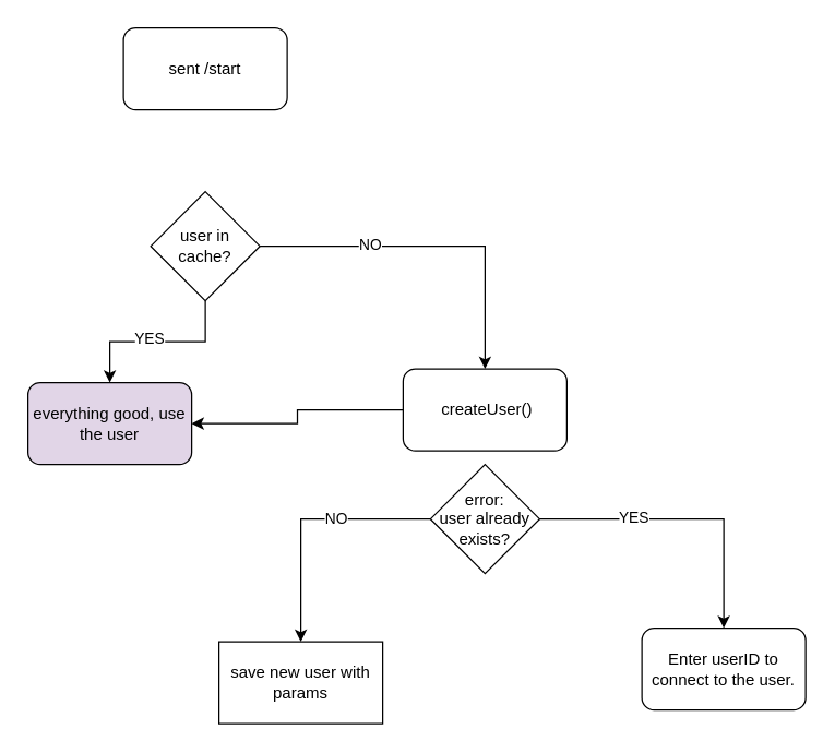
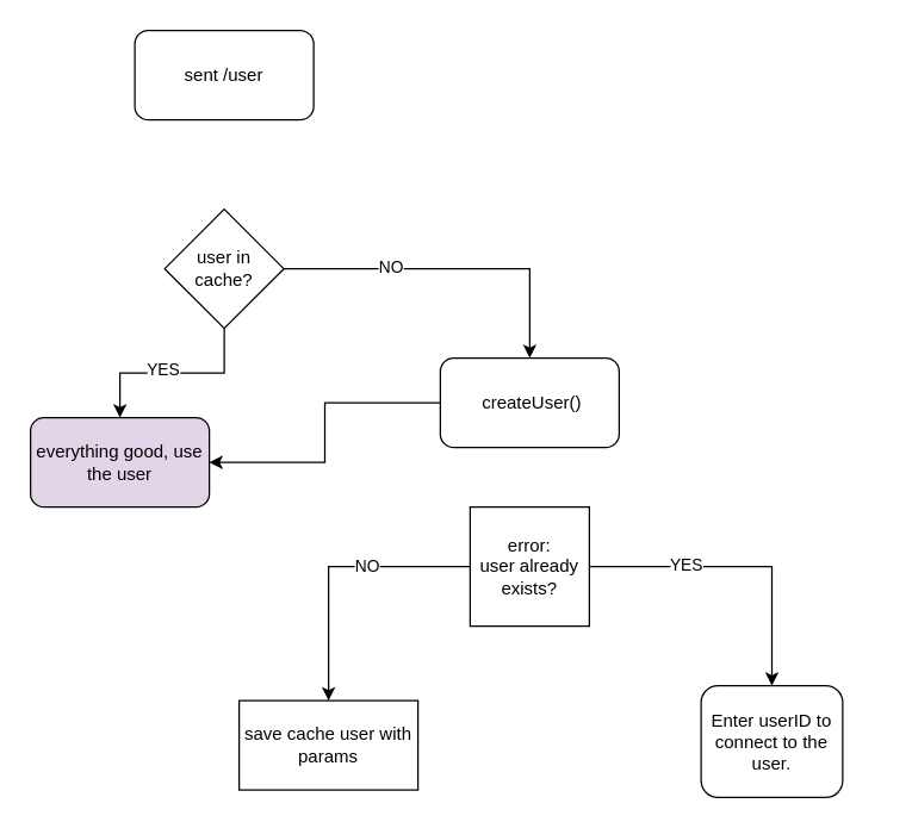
- <mxCell id="2" value="sent /start" style="rounded=1;whiteSpace=wrap;html=1;" parent="1" vertex="1"><mxGeometry x="90" y="20" width="120" height="60" as="geometry" /></mxCell>
+ <mxCell id="2" value="sent /user" style="rounded=1;whiteSpace=wrap;html=1;" parent="1" vertex="1"><mxGeometry x="90" y="20" width="120" height="60" as="geometry" /></mxCell>
- <mxCell id="10" value="&amp;nbsp;createUser()" style="rounded=1;whiteSpace=wrap;html=1;" vertex="1" parent="1"><mxGeometry x="295" y="270" width="120" height="60" as="geometry" /></mxCell>
+ <mxCell id="10" value="&amp;nbsp;createUser()" style="rounded=1;whiteSpace=wrap;html=1;" vertex="1" parent="1"><mxGeometry x="295" y="240" width="120" height="60" as="geometry" /></mxCell>
- <mxCell id="15" value="error:&lt;br&gt;user already exists?" style="rhombus;whiteSpace=wrap;html=1;" vertex="1" parent="1"><mxGeometry x="315" y="340" width="80" height="80" as="geometry" /></mxCell>
+ <mxCell id="15" value="error:&lt;br&gt;user already exists?" style="whiteSpace=wrap;html=1;rounded=0;" vertex="1" parent="1"><mxGeometry x="315" y="340" width="80" height="80" as="geometry" /></mxCell>
- <mxCell id="17" value="Enter userID to connect to the user." style="rounded=1;whiteSpace=wrap;html=1;" vertex="1" parent="1"><mxGeometry x="470" y="460" width="120" height="60" as="geometry" /></mxCell>
+ <mxCell id="17" value="Enter userID to connect to the user." style="rounded=1;whiteSpace=wrap;html=1;" vertex="1" parent="1"><mxGeometry x="470" y="460" width="95" height="75" as="geometry" /></mxCell>
- <mxCell id="16" value="save new user with params" style="rounded=0;whiteSpace=wrap;html=1;" vertex="1" parent="1"><mxGeometry x="160" y="470" width="120" height="60" as="geometry" /></mxCell>
+ <mxCell id="16" value="save cache user with params" style="rounded=0;whiteSpace=wrap;html=1;" vertex="1" parent="1"><mxGeometry x="160" y="470" width="120" height="60" as="geometry" /></mxCell>
